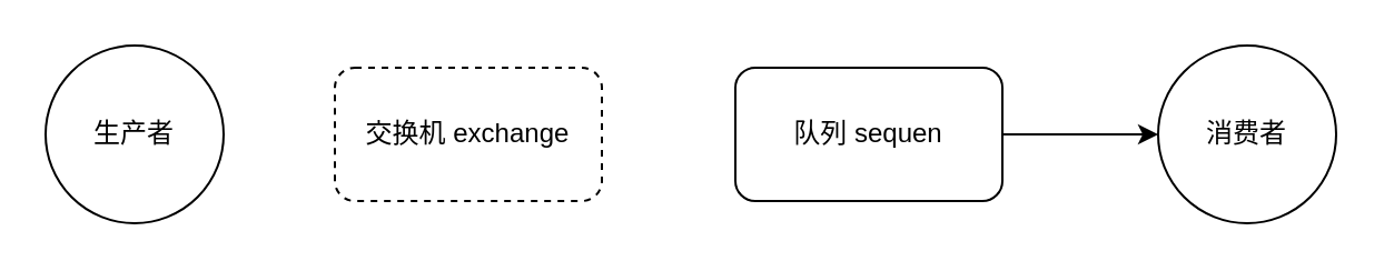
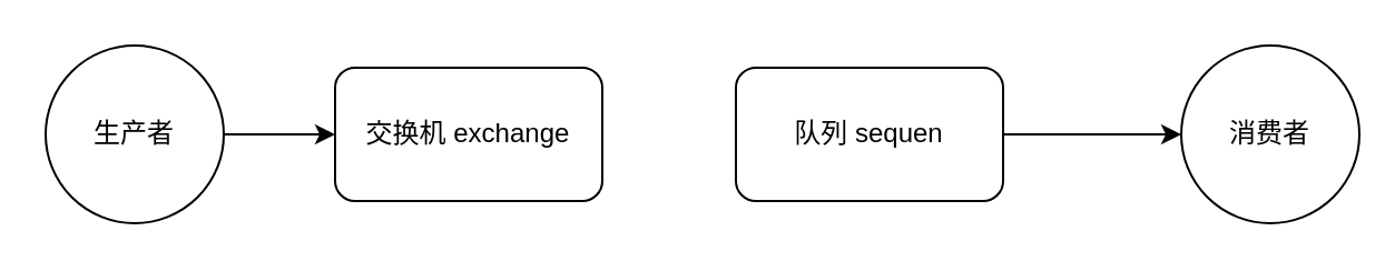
+ <mxCell id="2" style="edgeStyle=orthogonalEdgeStyle;rounded=0;orthogonalLoop=1;jettySize=auto;html=1;exitX=1;exitY=0.5;exitDx=0;exitDy=0;entryX=0;entryY=0.5;entryDx=0;entryDy=0;" edge="1" parent="1" source="3" target="4"><mxGeometry relative="1" as="geometry" /></mxCell>
- <mxCell id="4" value="交换机 exchange" style="rounded=1;whiteSpace=wrap;html=1;dashed=1;" vertex="1" parent="1"><mxGeometry x="150" y="30" width="120" height="60" as="geometry" /></mxCell>
+ <mxCell id="4" value="交换机 exchange" style="rounded=1;whiteSpace=wrap;html=1;" vertex="1" parent="1"><mxGeometry x="150" y="30" width="120" height="60" as="geometry" /></mxCell>
- <mxCell id="7" value="消费者" style="ellipse;whiteSpace=wrap;html=1;aspect=fixed;" vertex="1" parent="1"><mxGeometry x="520" y="20" width="80" height="80" as="geometry" /></mxCell>
+ <mxCell id="7" value="消费者" style="ellipse;whiteSpace=wrap;html=1;aspect=fixed;" vertex="1" parent="1"><mxGeometry x="530" y="20" width="80" height="80" as="geometry" /></mxCell>
